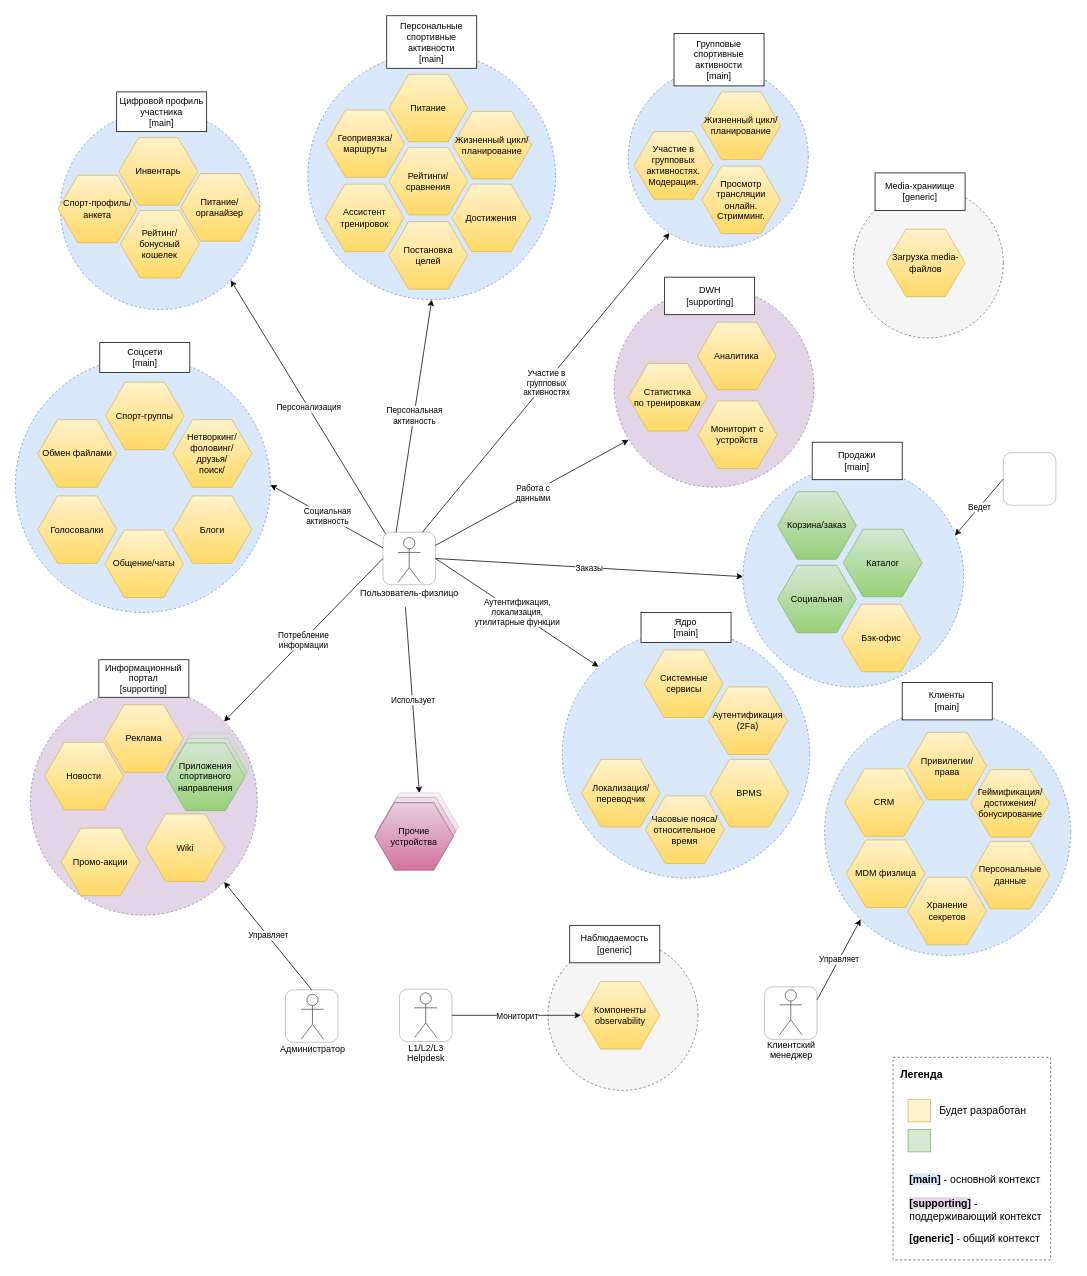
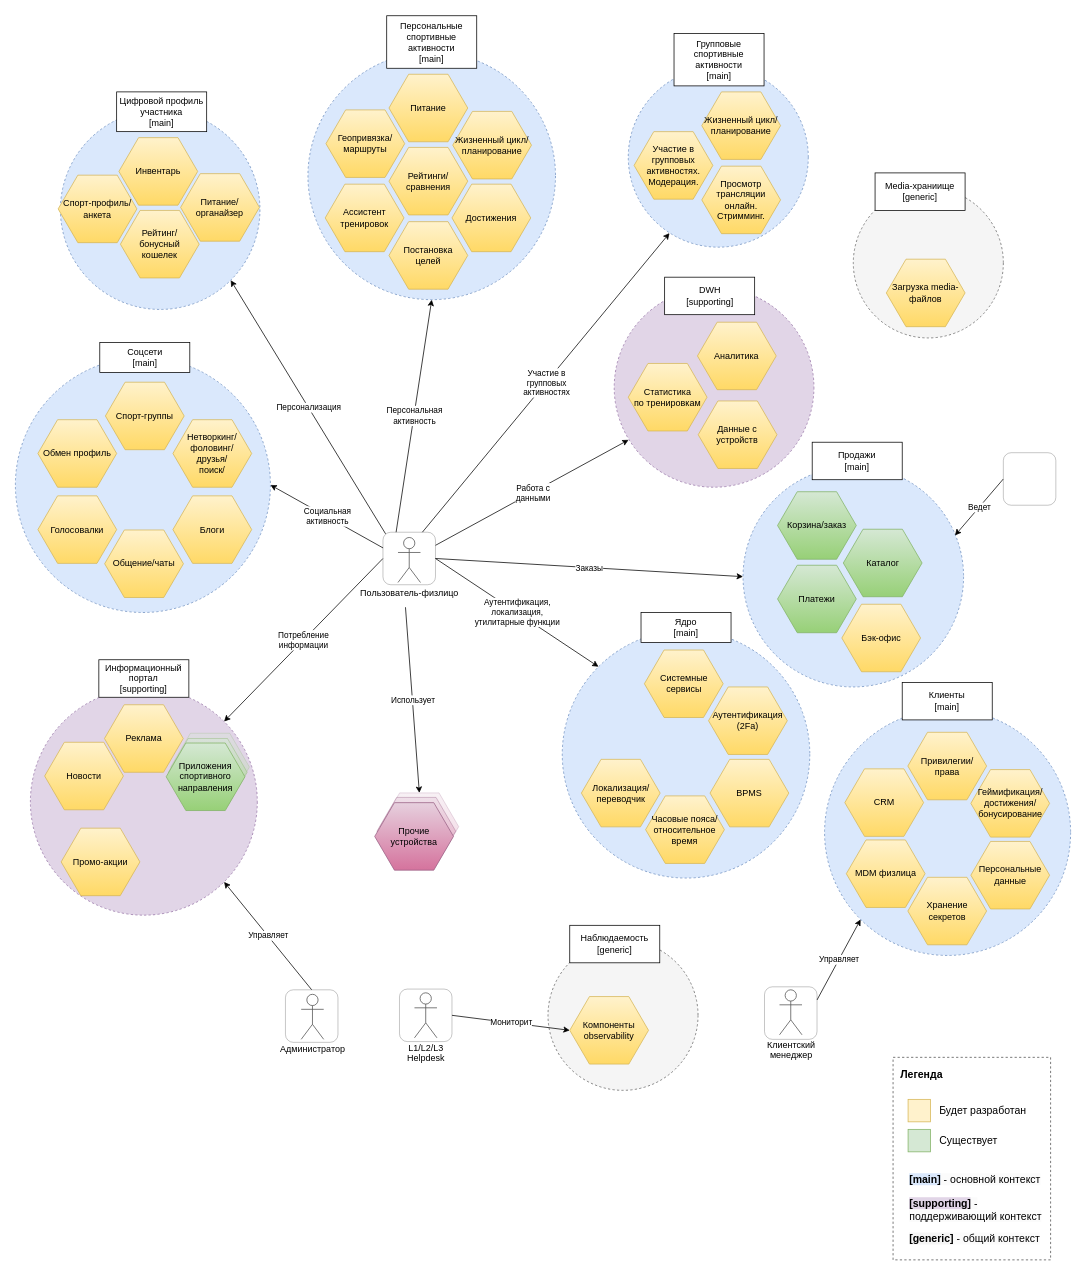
- <mxCell id="109" value="Загрузка media-файлов" style="shape=mxgraph.bpmn.conversation;perimeter=hexagonPerimeter2;whiteSpace=wrap;html=1;aspect=fixed;bpmnConversationType=conv;fillColor=#fff2cc;gradientColor=#ffd966;strokeColor=#d6b656;" vertex="1" parent="1"><mxGeometry x="1181" y="305" width="105" height="90" as="geometry" /></mxCell>
+ <mxCell id="109" value="Загрузка media-файлов" style="shape=mxgraph.bpmn.conversation;perimeter=hexagonPerimeter2;whiteSpace=wrap;html=1;aspect=fixed;bpmnConversationType=conv;fillColor=#fff2cc;gradientColor=#ffd966;strokeColor=#d6b656;" vertex="1" parent="1"><mxGeometry x="1181" y="345" width="105" height="90" as="geometry" /></mxCell>
- <mxCell id="103" value="Мониторит с устройств" style="shape=mxgraph.bpmn.conversation;perimeter=hexagonPerimeter2;whiteSpace=wrap;html=1;aspect=fixed;bpmnConversationType=conv;fillColor=#fff2cc;gradientColor=#ffd966;strokeColor=#d6b656;" parent="1" vertex="1"><mxGeometry x="930.25" y="534" width="105" height="90" as="geometry" /></mxCell>
+ <mxCell id="103" value="Данные с устройств" style="shape=mxgraph.bpmn.conversation;perimeter=hexagonPerimeter2;whiteSpace=wrap;html=1;aspect=fixed;bpmnConversationType=conv;fillColor=#fff2cc;gradientColor=#ffd966;strokeColor=#d6b656;" parent="1" vertex="1"><mxGeometry x="930.25" y="534" width="105" height="90" as="geometry" /></mxCell>
- <mxCell id="57" value="Обмен файлами" style="shape=mxgraph.bpmn.conversation;perimeter=hexagonPerimeter2;whiteSpace=wrap;html=1;aspect=fixed;bpmnConversationType=conv;fillColor=#fff2cc;gradientColor=#ffd966;strokeColor=#d6b656;" parent="1" vertex="1"><mxGeometry x="50" y="559" width="105" height="90" as="geometry" /></mxCell>
+ <mxCell id="57" value="Обмен профиль" style="shape=mxgraph.bpmn.conversation;perimeter=hexagonPerimeter2;whiteSpace=wrap;html=1;aspect=fixed;bpmnConversationType=conv;fillColor=#fff2cc;gradientColor=#ffd966;strokeColor=#d6b656;" parent="1" vertex="1"><mxGeometry x="50" y="559" width="105" height="90" as="geometry" /></mxCell>
- <mxCell id="32" value="Социальная" style="shape=mxgraph.bpmn.conversation;perimeter=hexagonPerimeter2;whiteSpace=wrap;html=1;aspect=fixed;bpmnConversationType=conv;fillColor=#d5e8d4;gradientColor=#97d077;strokeColor=#82b366;" parent="1" vertex="1"><mxGeometry x="1036" y="753" width="105" height="90" as="geometry" /></mxCell>
+ <mxCell id="32" value="Платежи" style="shape=mxgraph.bpmn.conversation;perimeter=hexagonPerimeter2;whiteSpace=wrap;html=1;aspect=fixed;bpmnConversationType=conv;fillColor=#d5e8d4;gradientColor=#97d077;strokeColor=#82b366;" parent="1" vertex="1"><mxGeometry x="1036" y="753" width="105" height="90" as="geometry" /></mxCell>
- <mxCell id="95" value="Wiki" style="shape=mxgraph.bpmn.conversation;perimeter=hexagonPerimeter2;whiteSpace=wrap;html=1;aspect=fixed;bpmnConversationType=conv;fillColor=#fff2cc;gradientColor=#ffd966;strokeColor=#d6b656;" parent="1" vertex="1"><mxGeometry x="194" y="1084.5" width="105" height="90" as="geometry" /></mxCell>
- <mxCell id="34" value="Компоненты observability" style="shape=mxgraph.bpmn.conversation;perimeter=hexagonPerimeter2;whiteSpace=wrap;html=1;aspect=fixed;bpmnConversationType=conv;fillColor=#fff2cc;gradientColor=#ffd966;strokeColor=#d6b656;" parent="1" vertex="1"><mxGeometry x="774" y="1308" width="105" height="90" as="geometry" /></mxCell>
+ <mxCell id="34" value="Компоненты observability" style="shape=mxgraph.bpmn.conversation;perimeter=hexagonPerimeter2;whiteSpace=wrap;html=1;aspect=fixed;bpmnConversationType=conv;fillColor=#fff2cc;gradientColor=#ffd966;strokeColor=#d6b656;" parent="1" vertex="1"><mxGeometry x="759" y="1328" width="105" height="90" as="geometry" /></mxCell>
+ <mxCell id="115" value="Существует" style="text;html=1;strokeColor=none;fillColor=none;align=left;verticalAlign=middle;whiteSpace=wrap;rounded=0;fontSize=14;" vertex="1" parent="1"><mxGeometry x="1250" y="1505" width="150" height="30" as="geometry" /></mxCell>
